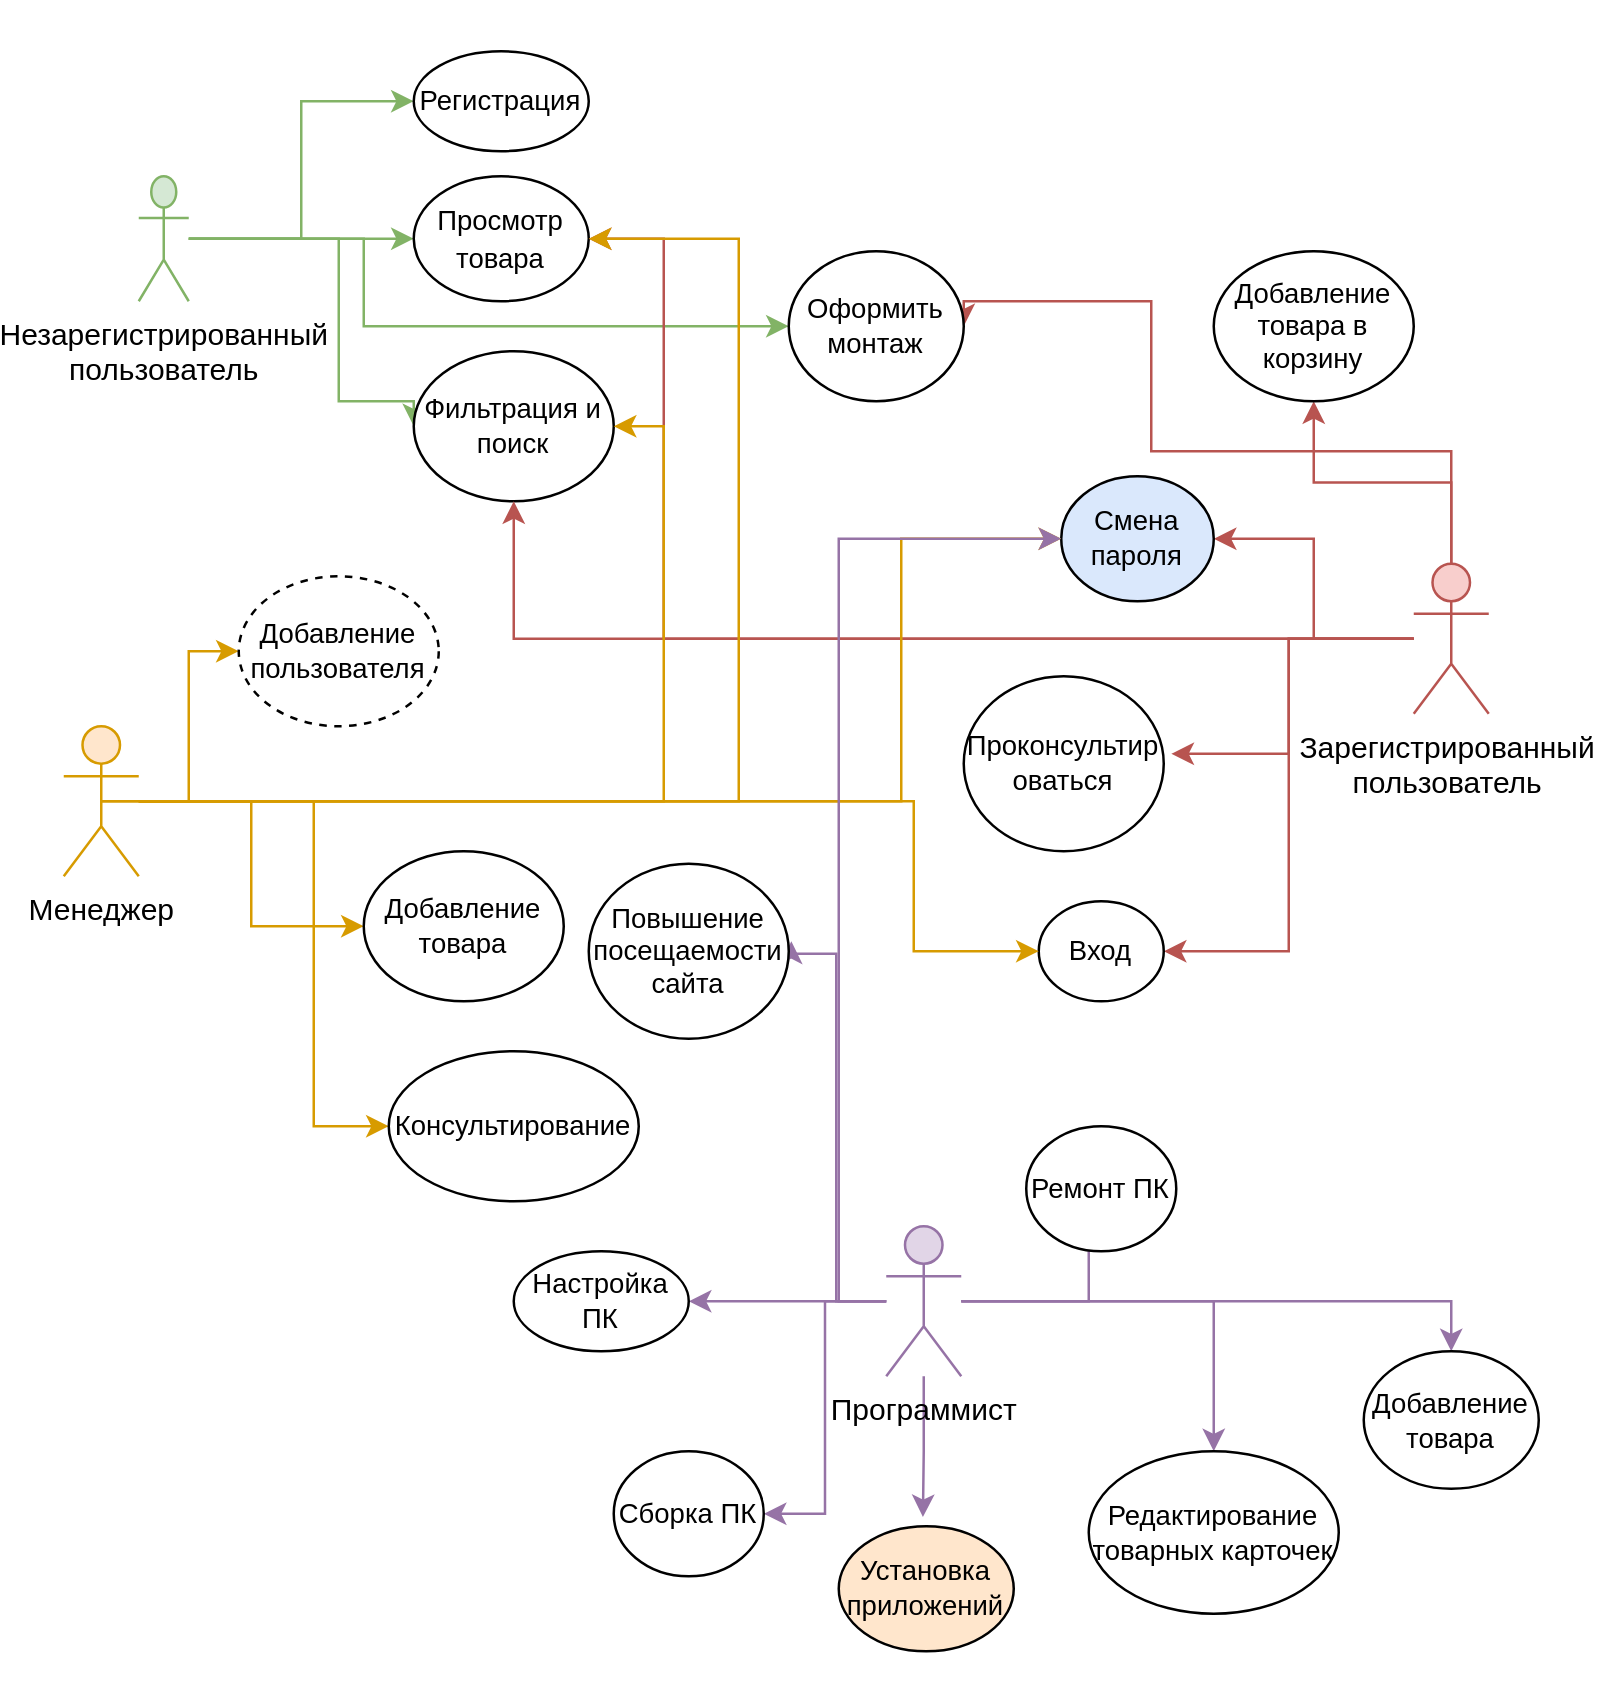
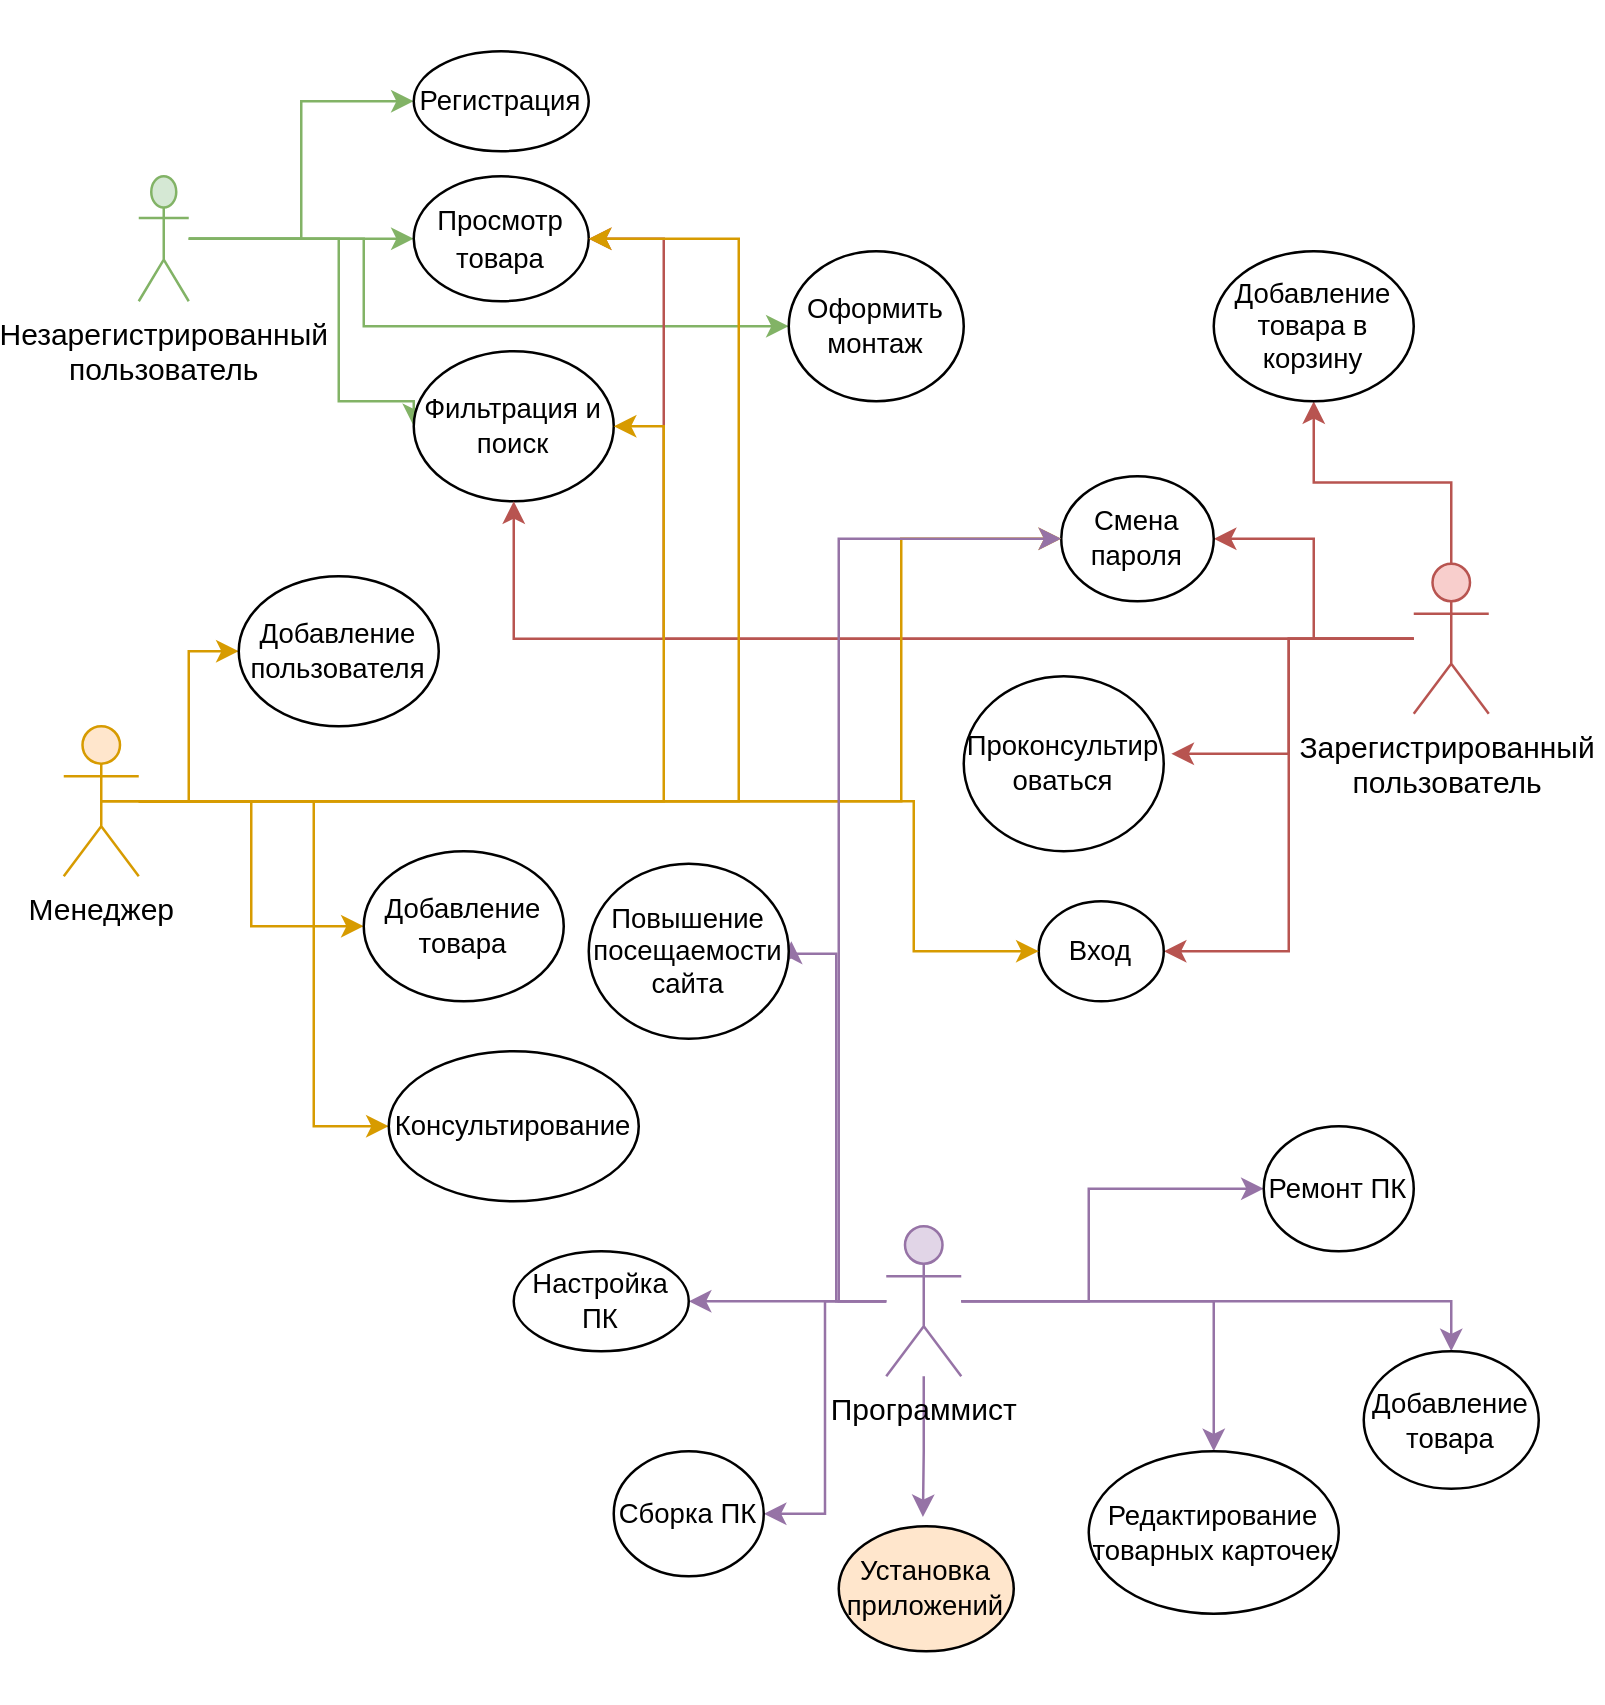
- <mxCell id="14" style="edgeStyle=orthogonalEdgeStyle;rounded=0;orthogonalLoop=1;jettySize=auto;html=1;entryX=1;entryY=0.5;entryDx=0;entryDy=0;fillColor=#f8cecc;strokeColor=#b85450;" edge="1" parent="1" source="17" target="21"><mxGeometry relative="1" as="geometry"><Array as="points"><mxPoint x="575" y="180" /><mxPoint x="455" y="180" /><mxPoint x="455" y="120" /></Array></mxGeometry></mxCell>
- <mxCell id="19" value="Смена пароля" style="ellipse;whiteSpace=wrap;html=1;fontSize=11;fillColor=#dae8fc;" vertex="1" parent="1"><mxGeometry x="419" y="190" width="61" height="50" as="geometry" /></mxCell>
+ <mxCell id="19" value="Смена пароля" style="ellipse;whiteSpace=wrap;html=1;fontSize=11;" vertex="1" parent="1"><mxGeometry x="419" y="190" width="61" height="50" as="geometry" /></mxCell>
- <mxCell id="31" value="Добавление пользователя" style="ellipse;whiteSpace=wrap;html=1;fontSize=11;dashed=1;" vertex="1" parent="1"><mxGeometry x="90" y="230" width="80" height="60" as="geometry" /></mxCell>
+ <mxCell id="31" value="Добавление пользователя" style="ellipse;whiteSpace=wrap;html=1;fontSize=11;" vertex="1" parent="1"><mxGeometry x="90" y="230" width="80" height="60" as="geometry" /></mxCell>
- <mxCell id="46" value="Ремонт ПК" style="ellipse;whiteSpace=wrap;html=1;fontSize=11;" vertex="1" parent="1"><mxGeometry x="405" y="450" width="60" height="50" as="geometry" /></mxCell>
+ <mxCell id="46" value="Ремонт ПК" style="ellipse;whiteSpace=wrap;html=1;fontSize=11;" vertex="1" parent="1"><mxGeometry x="500" y="450" width="60" height="50" as="geometry" /></mxCell>
